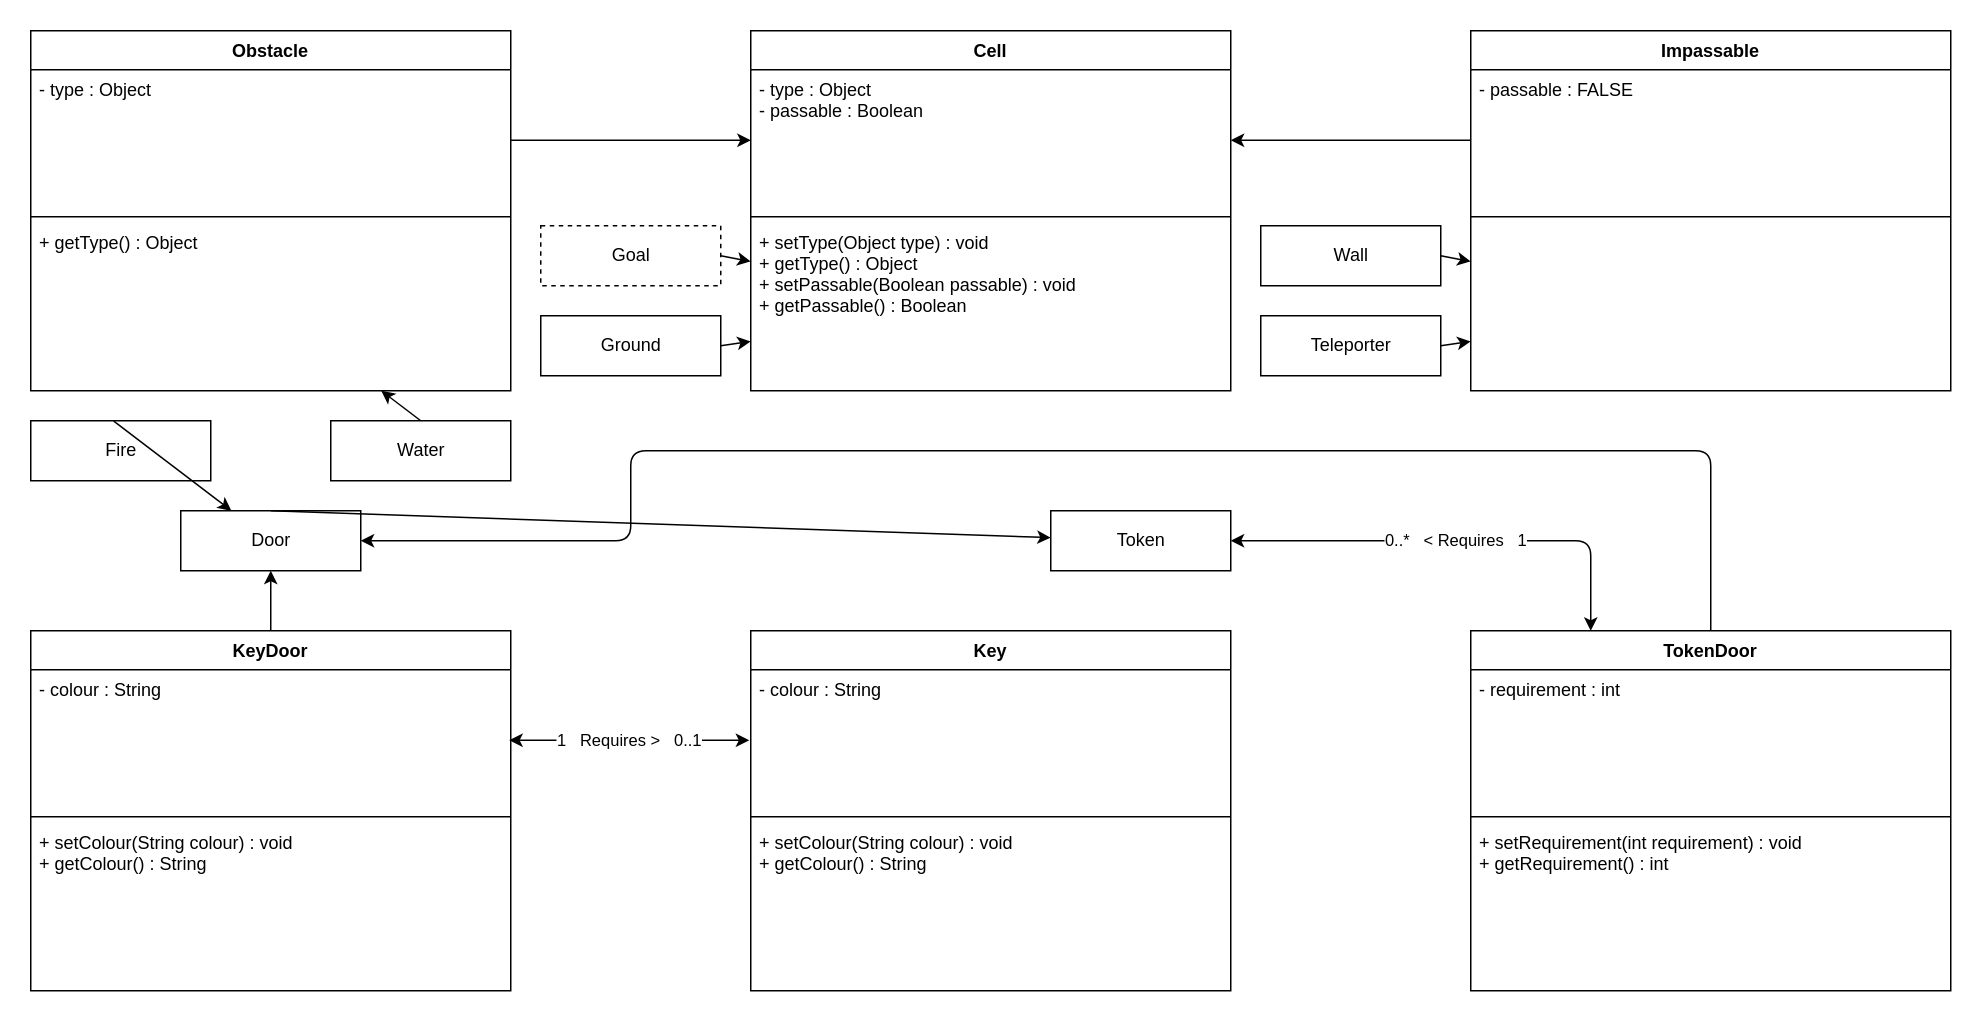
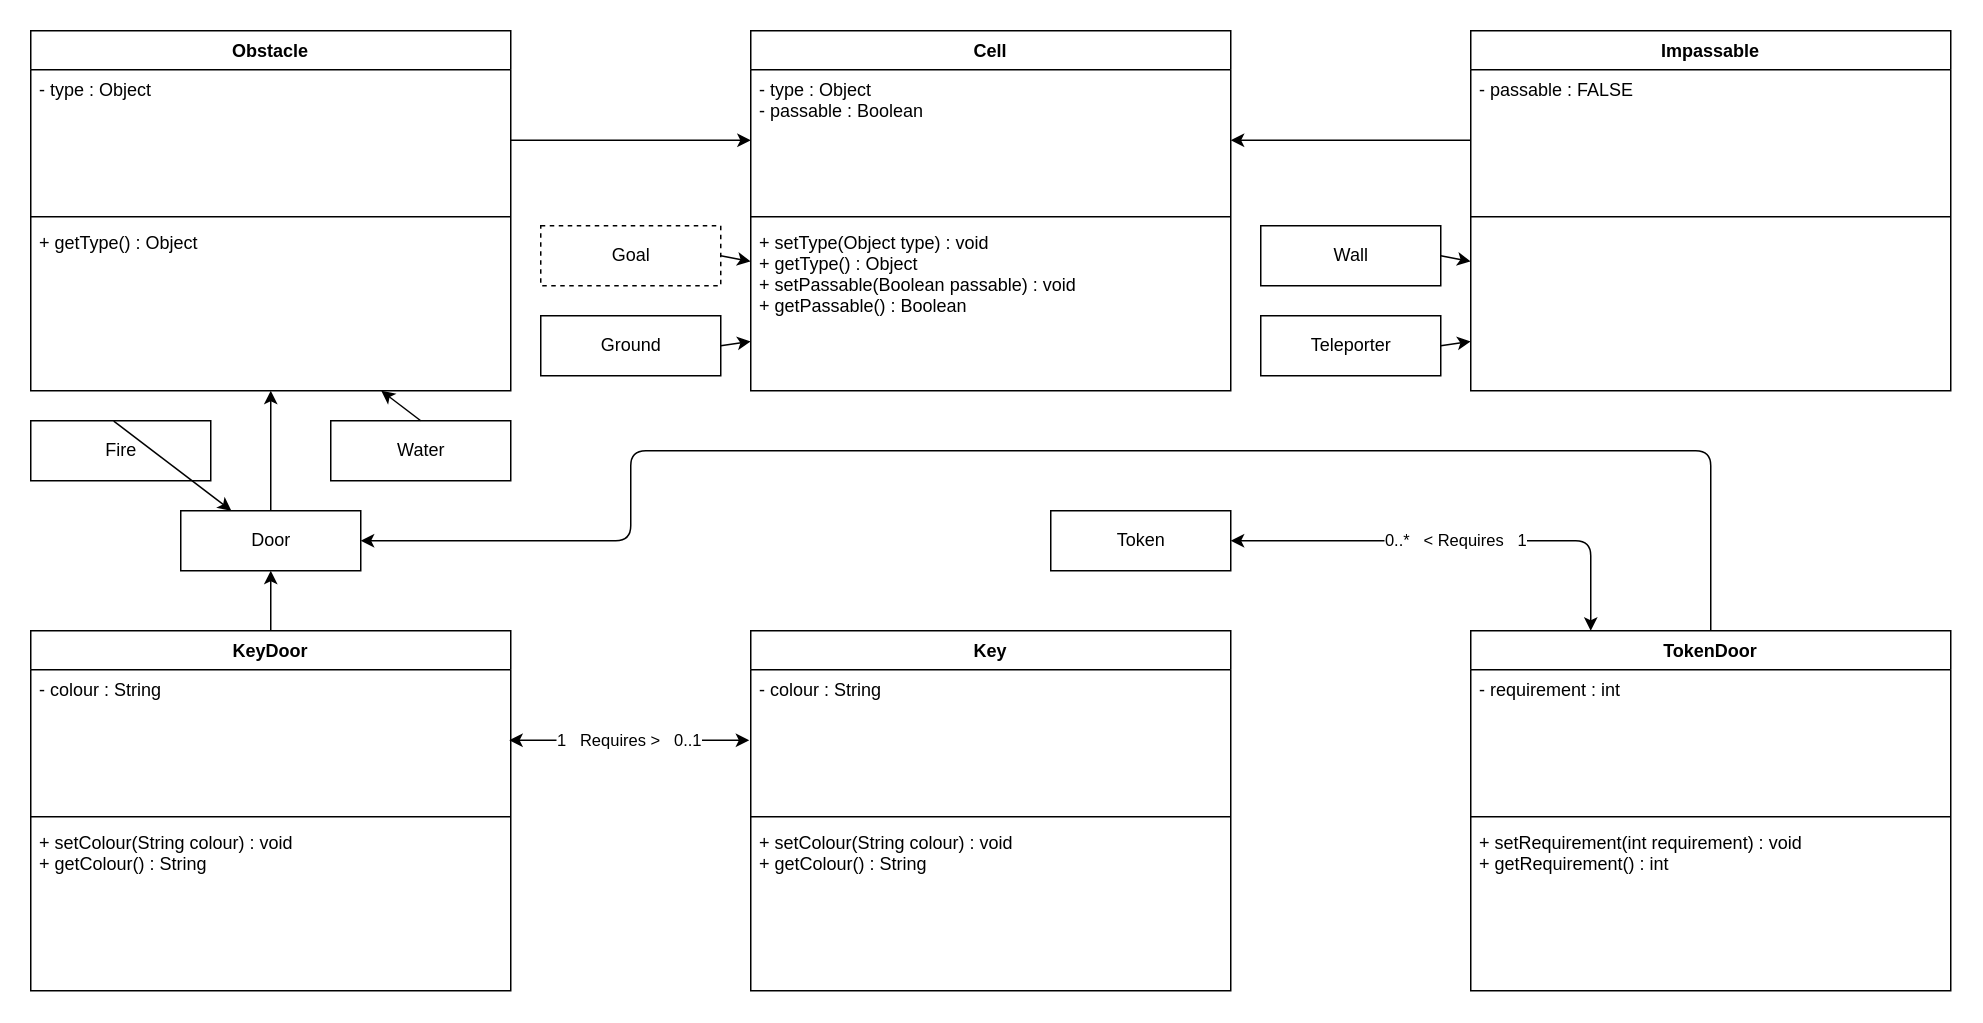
- <mxCell id="42" value="" style="endArrow=classic;html=1;exitX=0.5;exitY=0;exitDx=0;exitDy=0;" edge="1" parent="1" source="40" target="43"><mxGeometry width="50" height="50" relative="1" as="geometry"><mxPoint x="20" y="730" as="sourcePoint" /><mxPoint x="70" y="680" as="targetPoint" /></mxGeometry></mxCell>
+ <mxCell id="42" value="" style="endArrow=classic;html=1;exitX=0.5;exitY=0;exitDx=0;exitDy=0;" edge="1" parent="1" source="40" target="13"><mxGeometry width="50" height="50" relative="1" as="geometry"><mxPoint x="20" y="730" as="sourcePoint" /><mxPoint x="70" y="680" as="targetPoint" /></mxGeometry></mxCell>
